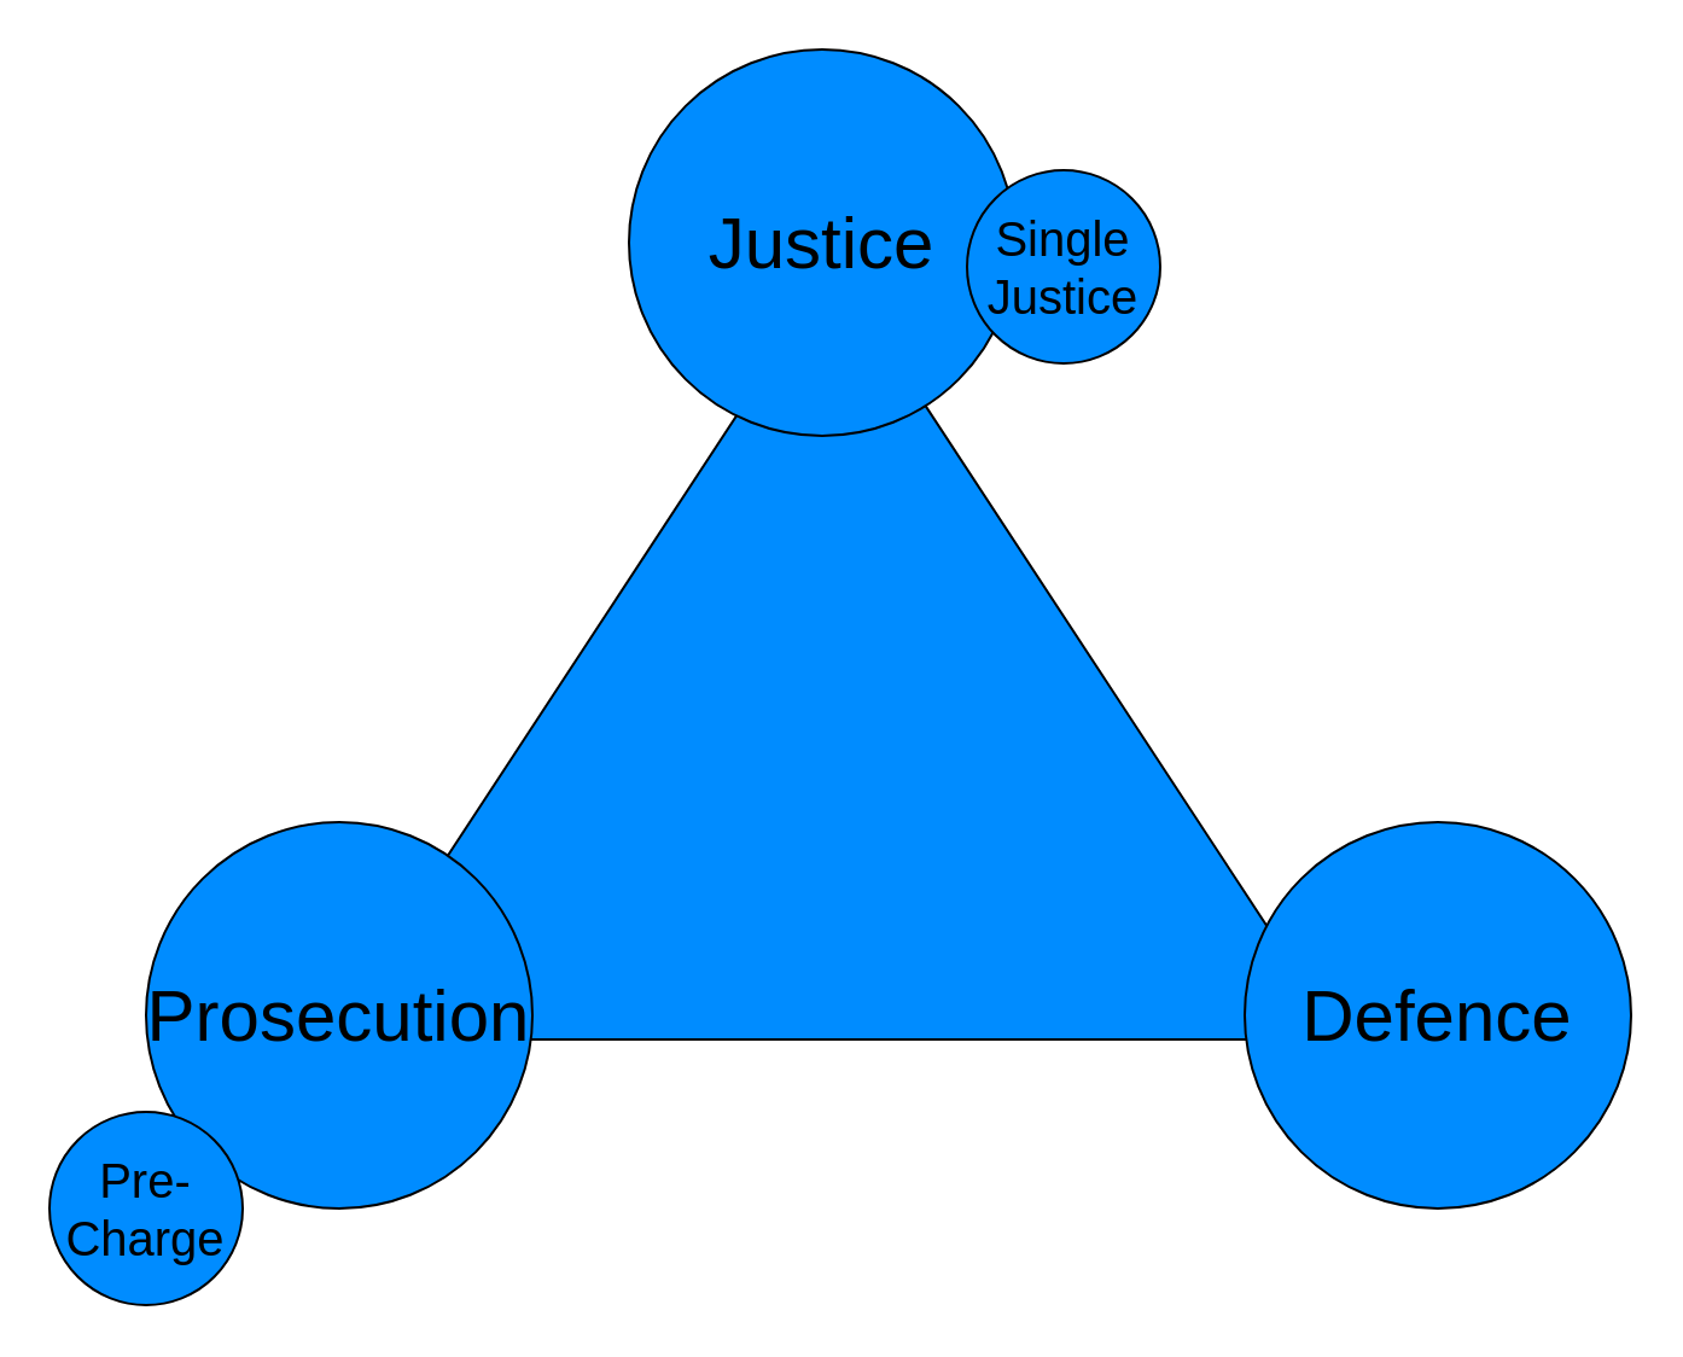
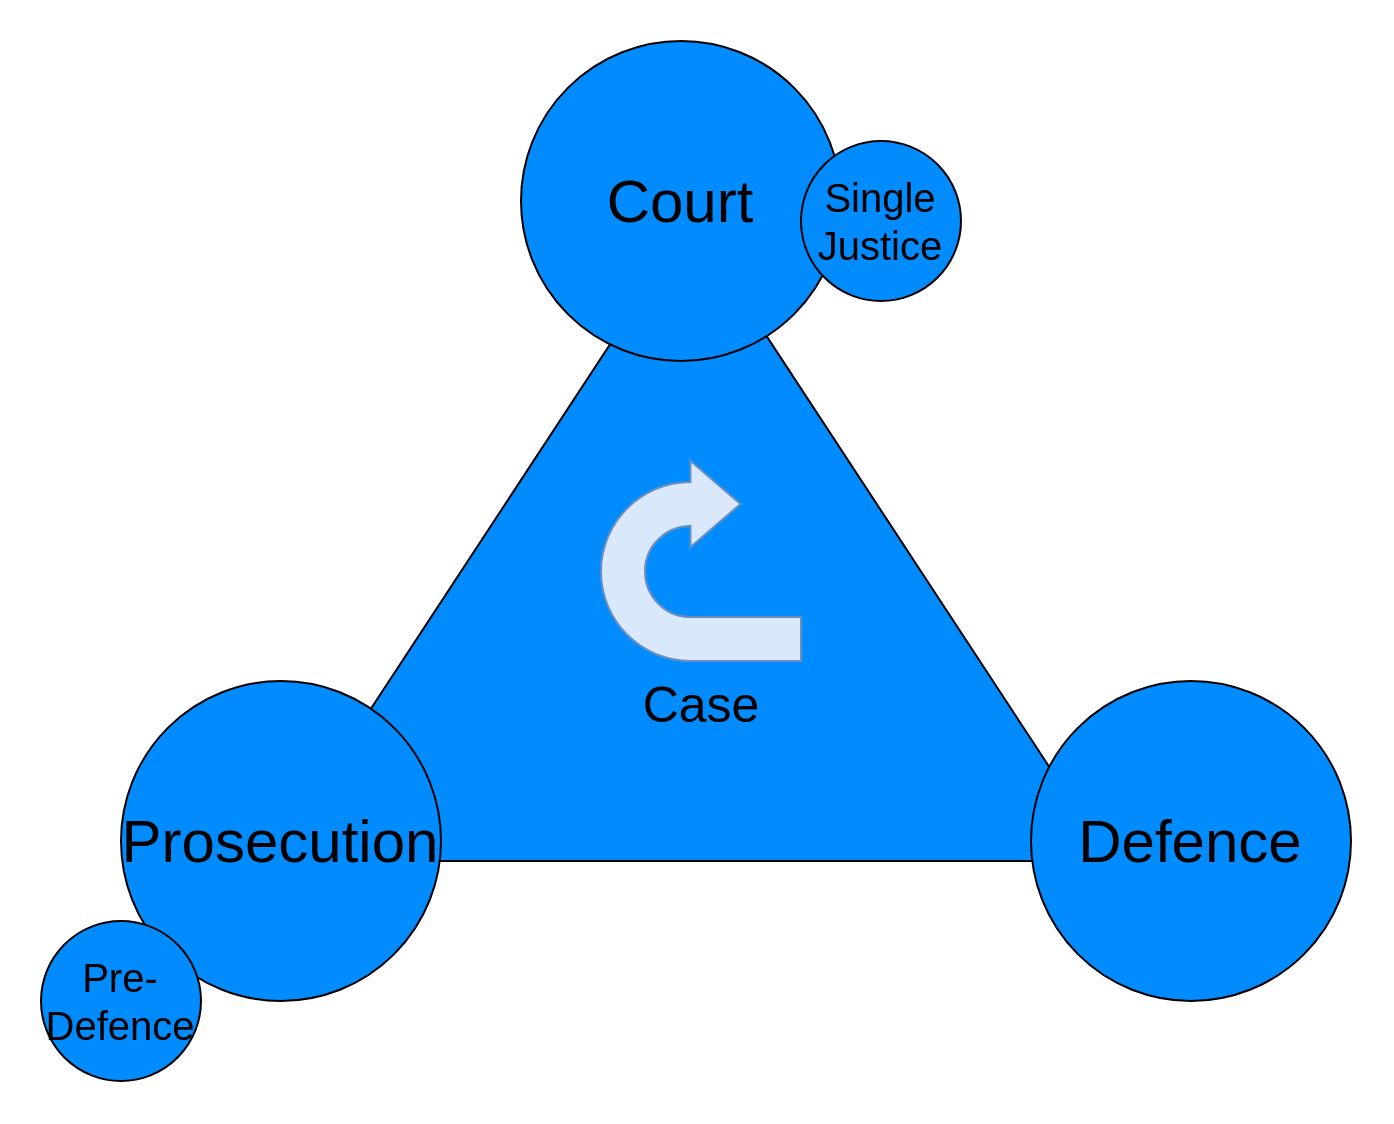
- <mxCell id="5" value="Justice" style="ellipse;whiteSpace=wrap;html=1;aspect=fixed;strokeColor=#000000;fillColor=#008CFF;fontSize=30;" vertex="1" parent="1"><mxGeometry x="260" y="20" width="160" height="160" as="geometry" /></mxCell>
+ <mxCell id="5" value="Court" style="ellipse;whiteSpace=wrap;html=1;aspect=fixed;strokeColor=#000000;fillColor=#008CFF;fontSize=30;" vertex="1" parent="1"><mxGeometry x="260" y="20" width="160" height="160" as="geometry" /></mxCell>
+ <mxCell id="8" value="&lt;font style=&quot;font-size: 25px&quot;&gt;Case&lt;/font&gt;" style="html=1;shadow=0;dashed=0;align=center;verticalAlign=top;shape=mxgraph.arrows2.uTurnArrow;dy=11;arrowHead=43;dx2=25;fontSize=20;fillColor=#dae8fc;strokeColor=#6c8ebf;labelPosition=center;verticalLabelPosition=bottom;" vertex="1" parent="1"><mxGeometry x="300" y="230" width="100" height="100" as="geometry" /></mxCell>
- <mxCell id="4" value="Pre-Charge" style="ellipse;whiteSpace=wrap;html=1;aspect=fixed;strokeColor=#000000;fillColor=#008CFF;fontSize=20;" vertex="1" parent="1"><mxGeometry x="20" y="460" width="80" height="80" as="geometry" /></mxCell>
+ <mxCell id="4" value="Pre-Defence" style="ellipse;whiteSpace=wrap;html=1;aspect=fixed;strokeColor=#000000;fillColor=#008CFF;fontSize=20;" vertex="1" parent="1"><mxGeometry x="20" y="460" width="80" height="80" as="geometry" /></mxCell>
